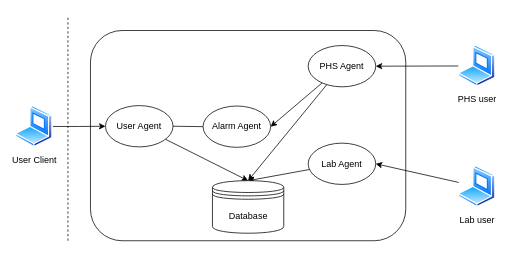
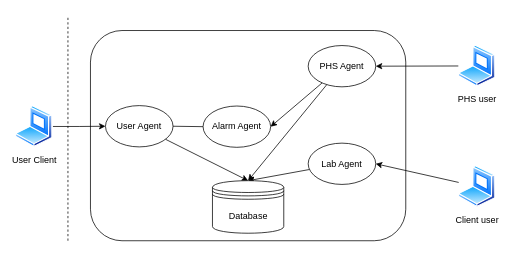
- <mxCell id="19" value="Lab user" style="aspect=fixed;perimeter=ellipsePerimeter;html=1;align=center;shadow=0;dashed=0;spacingTop=3;image;image=img/lib/active_directory/laptop_client.svg;" parent="1" vertex="1"><mxGeometry x="610" y="220" width="50" height="55.56" as="geometry" /></mxCell>
+ <mxCell id="19" value="Client user" style="aspect=fixed;perimeter=ellipsePerimeter;html=1;align=center;shadow=0;dashed=0;spacingTop=3;image;image=img/lib/active_directory/laptop_client.svg;" parent="1" vertex="1"><mxGeometry x="610" y="220" width="50" height="55.56" as="geometry" /></mxCell>
